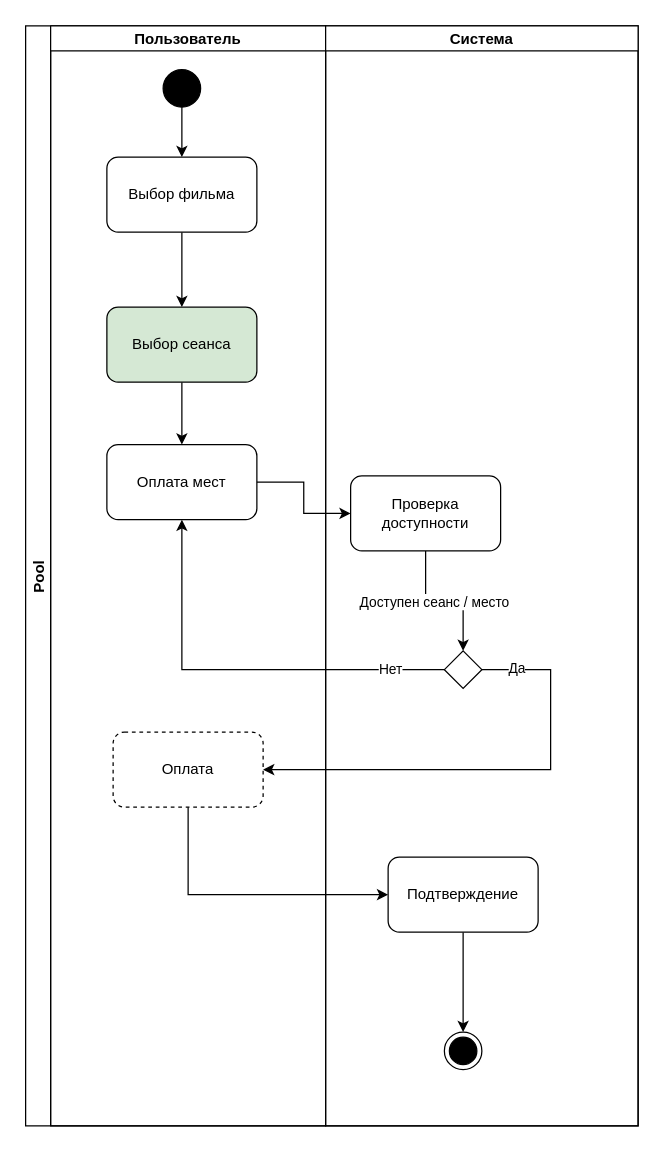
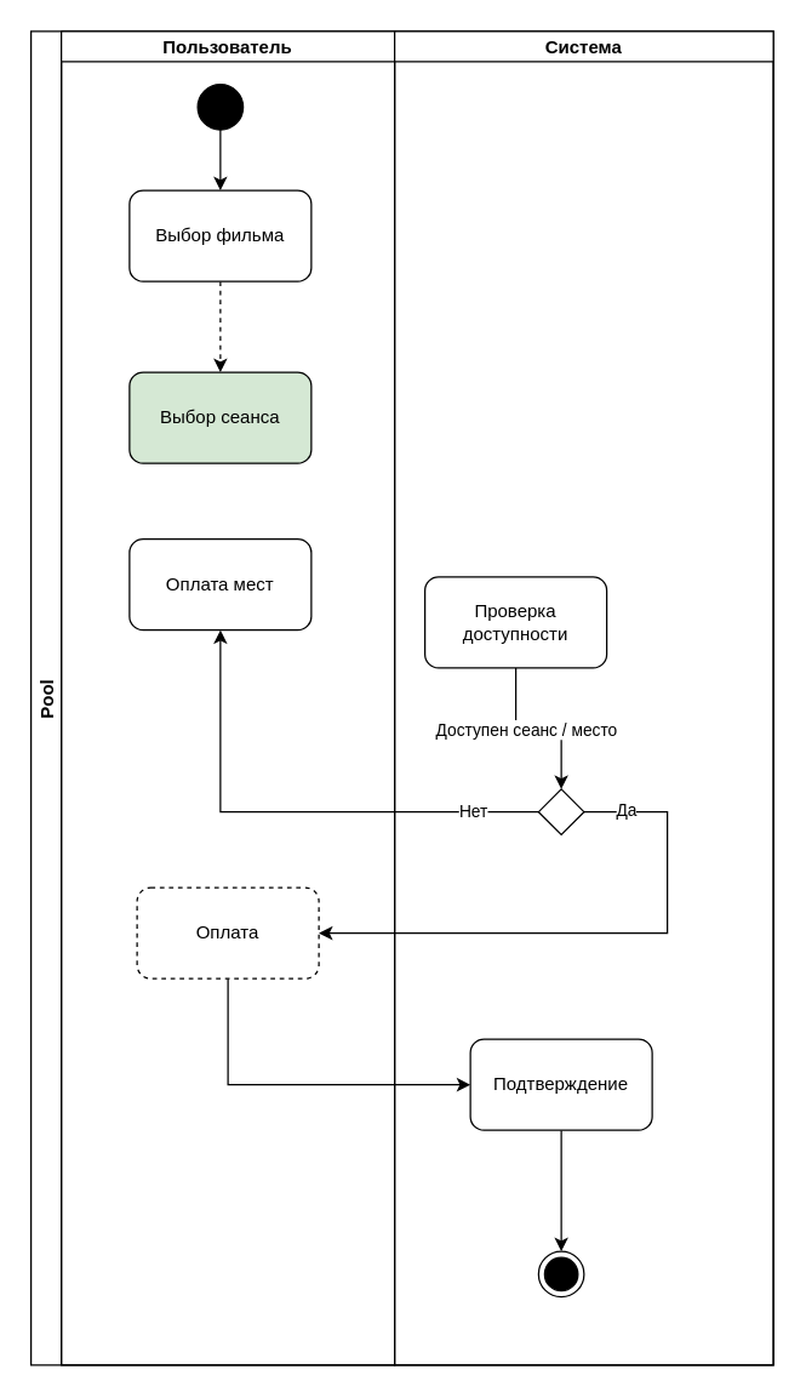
- <mxCell id="6" style="edgeStyle=orthogonalEdgeStyle;rounded=0;orthogonalLoop=1;jettySize=auto;html=1;entryX=0.5;entryY=0;entryDx=0;entryDy=0;" edge="1" parent="3" source="7" target="9"><mxGeometry relative="1" as="geometry" /></mxCell>
+ <mxCell id="6" style="edgeStyle=orthogonalEdgeStyle;rounded=0;orthogonalLoop=1;jettySize=auto;html=1;entryX=0.5;entryY=0;entryDx=0;entryDy=0;dashed=1;" edge="1" parent="3" source="7" target="9"><mxGeometry relative="1" as="geometry" /></mxCell>
- <mxCell id="8" style="edgeStyle=orthogonalEdgeStyle;rounded=0;orthogonalLoop=1;jettySize=auto;html=1;entryX=0.5;entryY=0;entryDx=0;entryDy=0;" edge="1" parent="3" source="9" target="10"><mxGeometry relative="1" as="geometry" /></mxCell>
- <mxCell id="20" style="edgeStyle=orthogonalEdgeStyle;rounded=0;orthogonalLoop=1;jettySize=auto;html=1;entryX=0;entryY=0.5;entryDx=0;entryDy=0;" edge="1" parent="2" source="10" target="16"><mxGeometry relative="1" as="geometry" /></mxCell>
